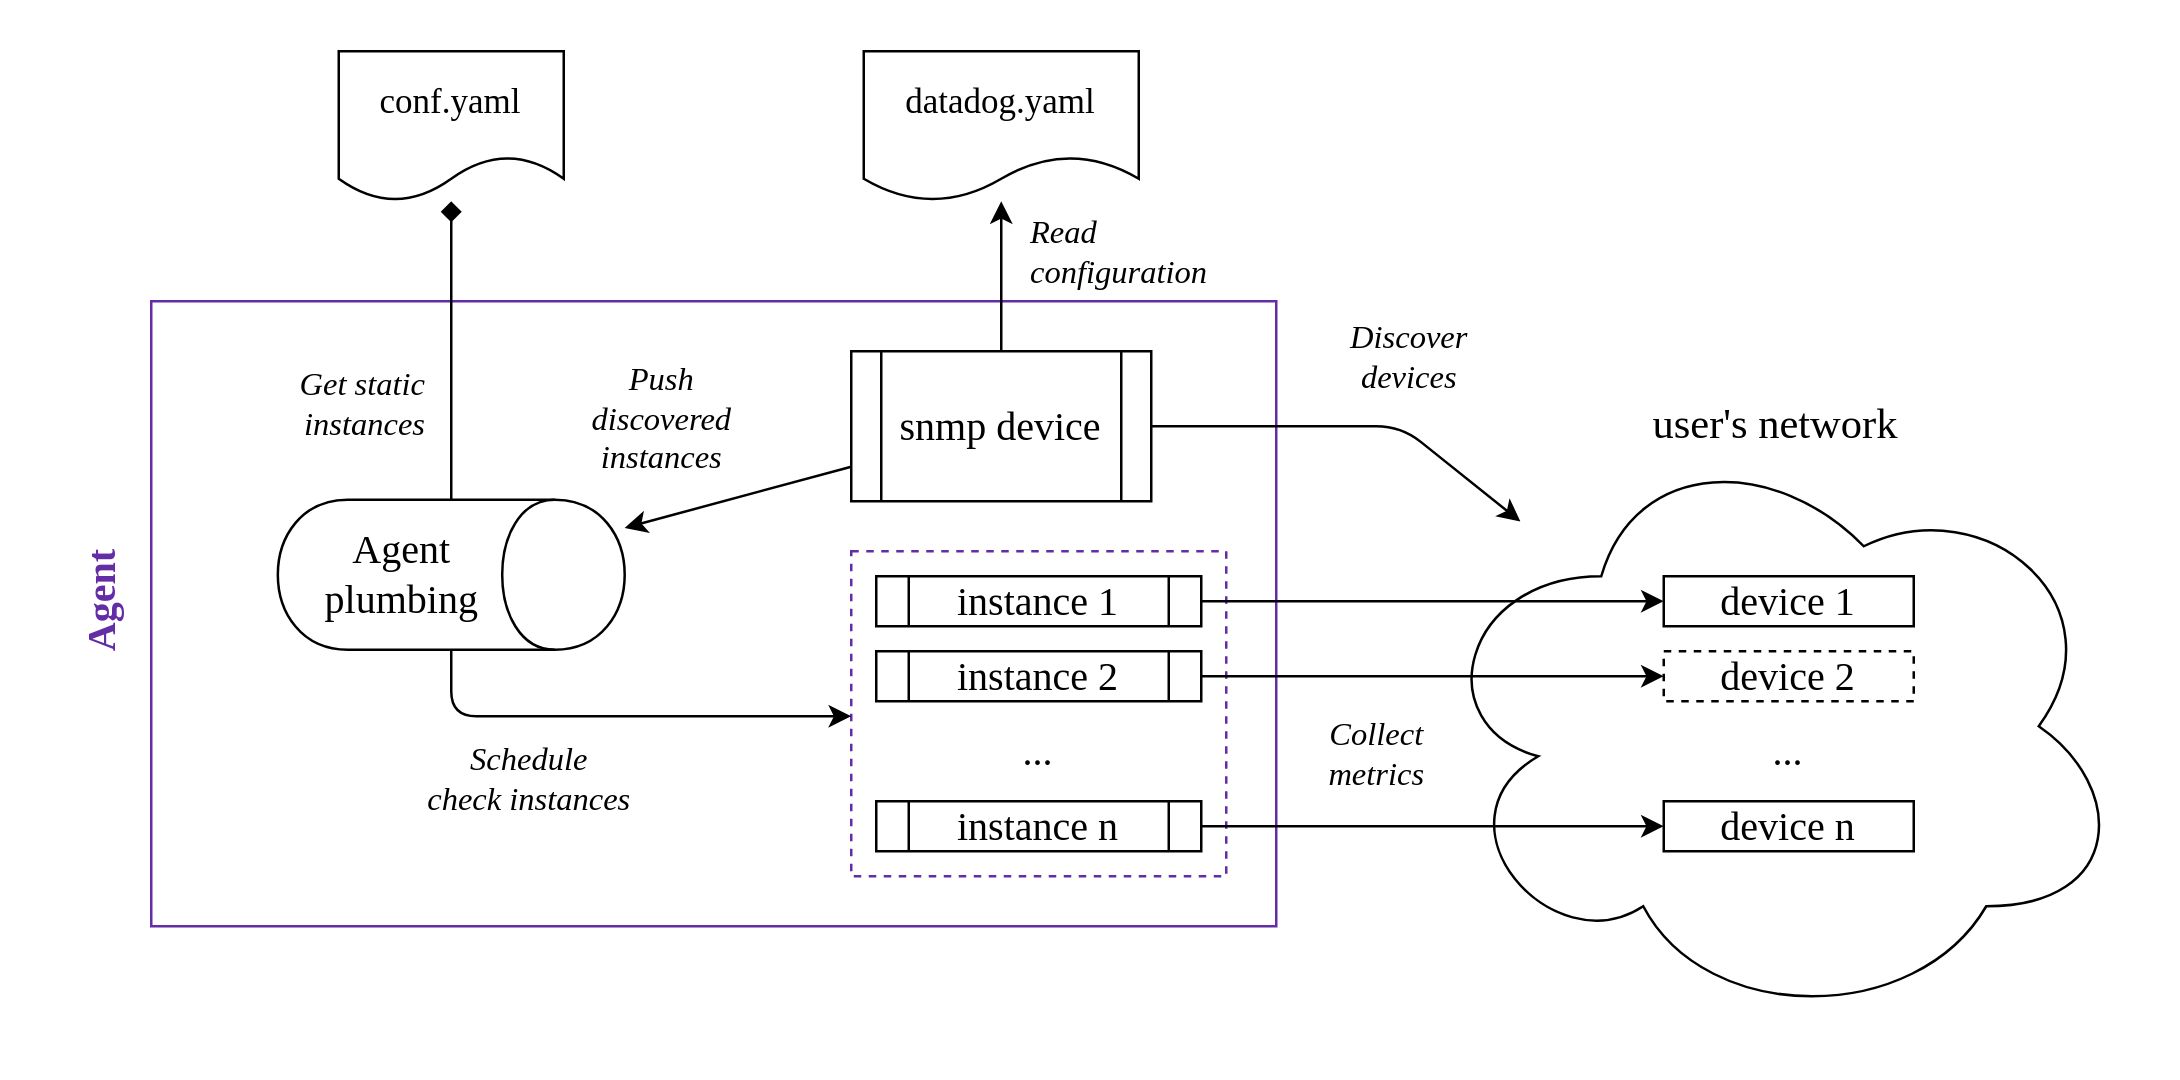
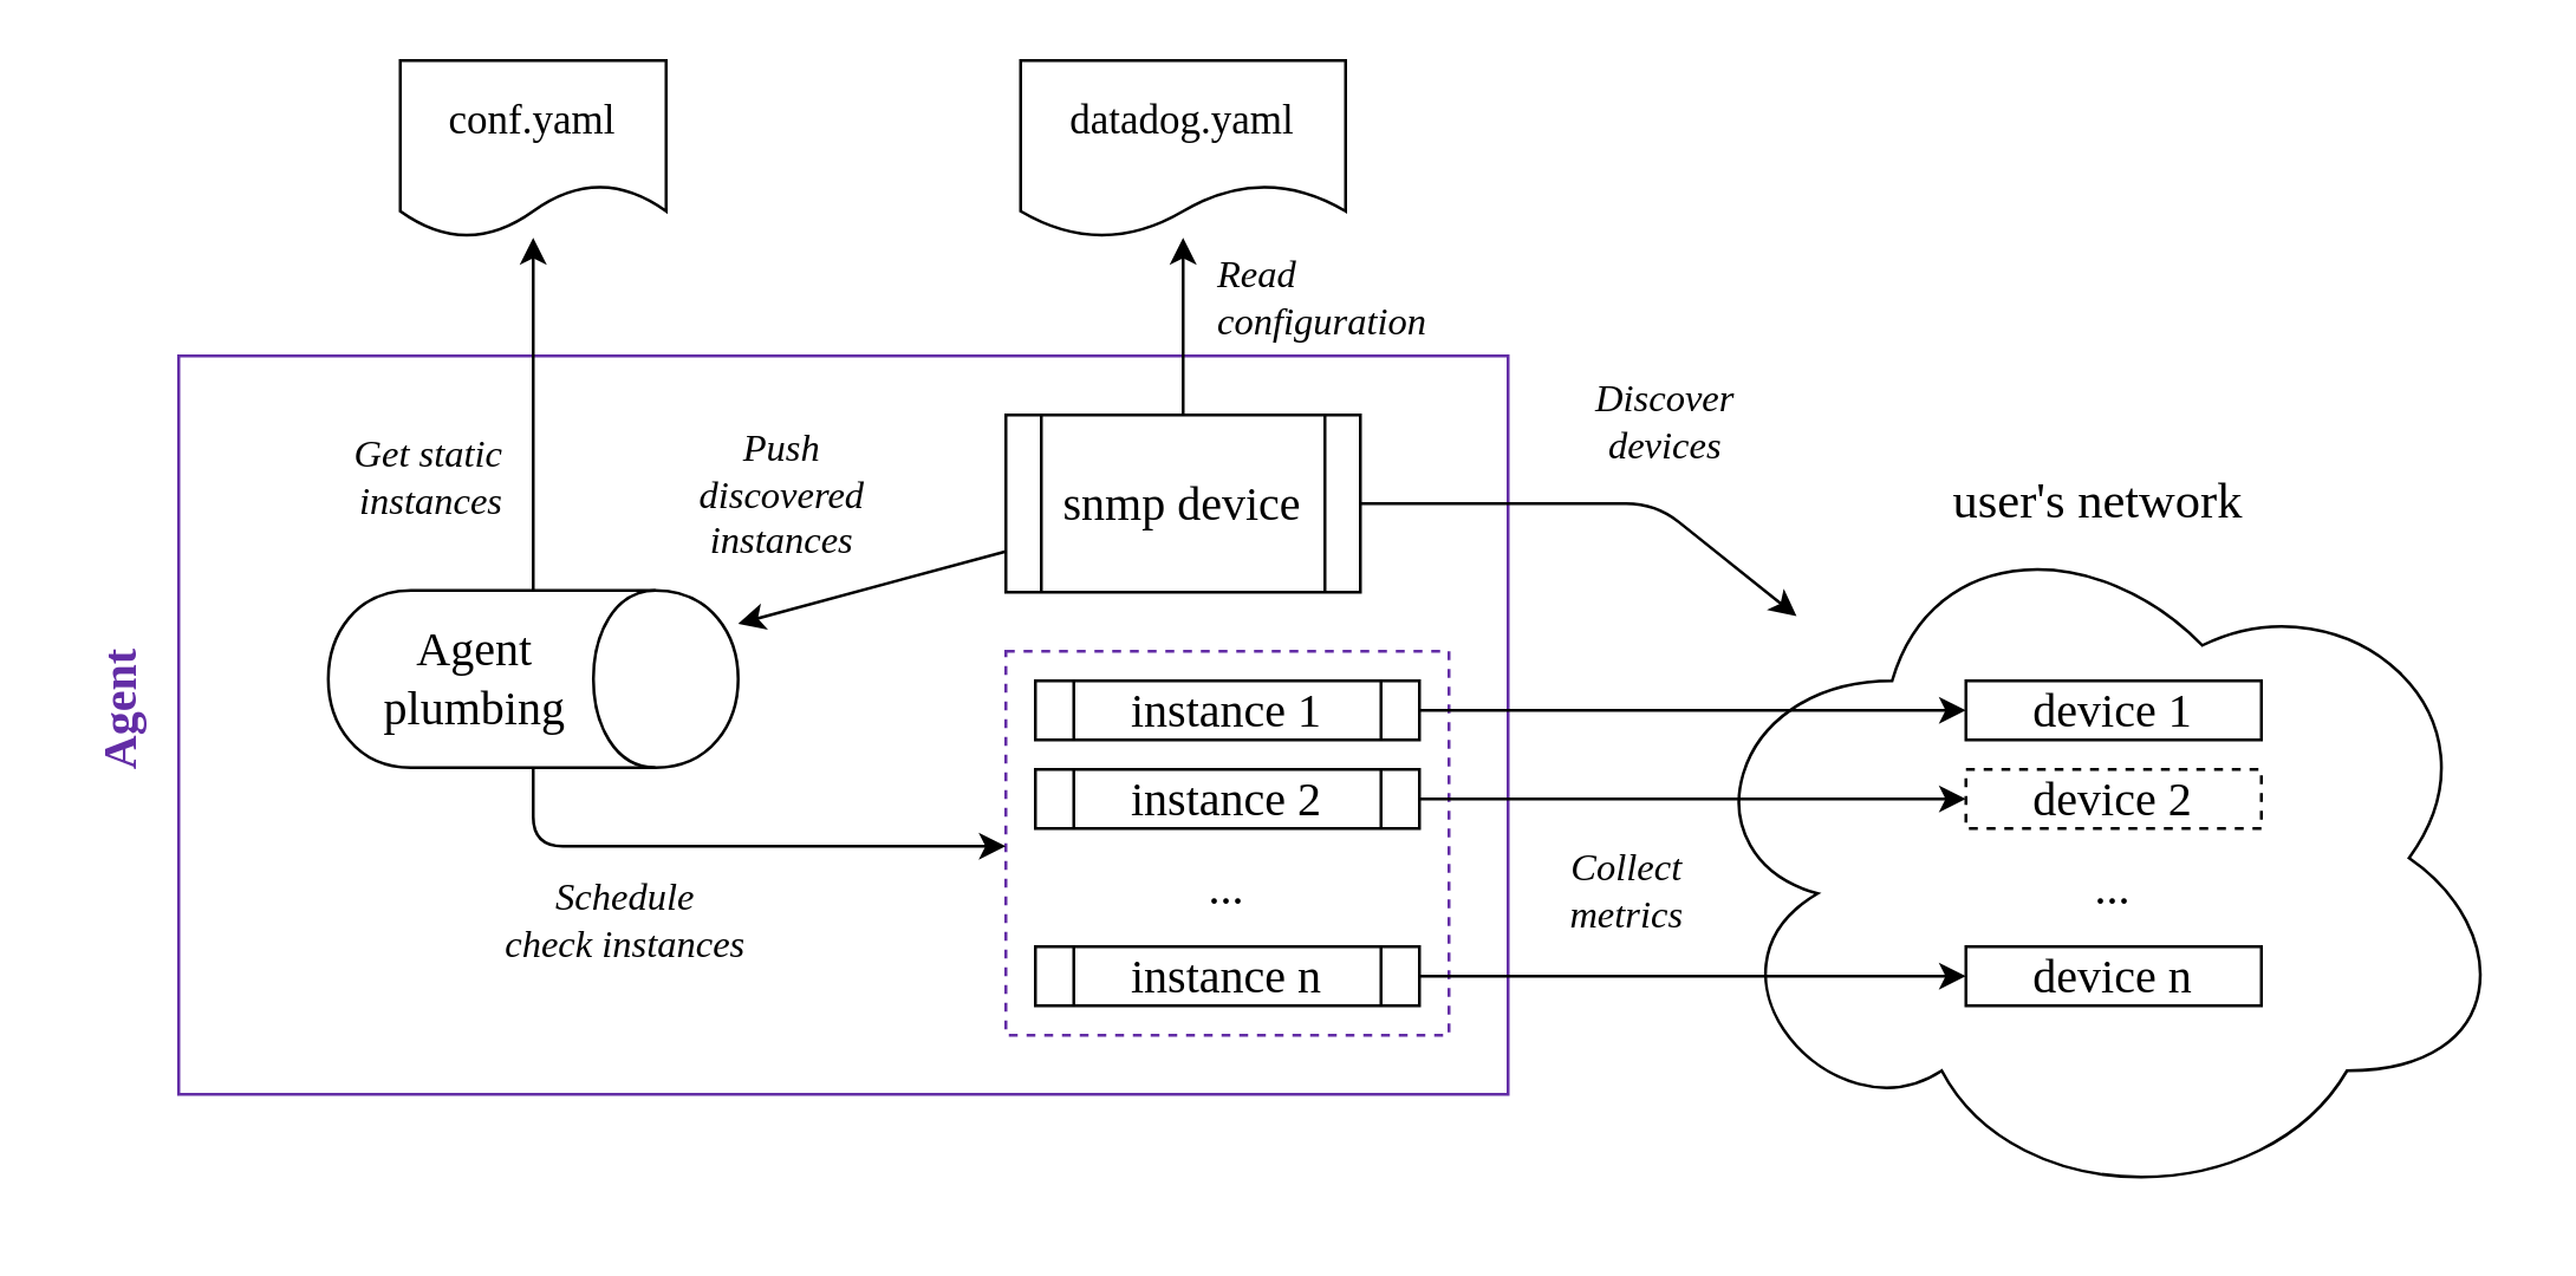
- <mxCell id="24" value="" style="endArrow=diamond;html=1;labelBackgroundColor=none;fontFamily=fira code;fontSize=14;" edge="1" parent="1" source="30" target="23"><mxGeometry x="-0.077" y="95" width="50" height="50" relative="1" as="geometry"><mxPoint x="360" y="140" as="sourcePoint" /><mxPoint x="290" y="50" as="targetPoint" /><Array as="points" /><mxPoint as="offset" /></mxGeometry></mxCell>
+ <mxCell id="24" value="" style="endArrow=classic;html=1;labelBackgroundColor=none;fontFamily=fira code;fontSize=14;" edge="1" parent="1" source="30" target="23"><mxGeometry x="-0.077" y="95" width="50" height="50" relative="1" as="geometry"><mxPoint x="360" y="140" as="sourcePoint" /><mxPoint x="290" y="50" as="targetPoint" /><Array as="points" /><mxPoint as="offset" /></mxGeometry></mxCell>
